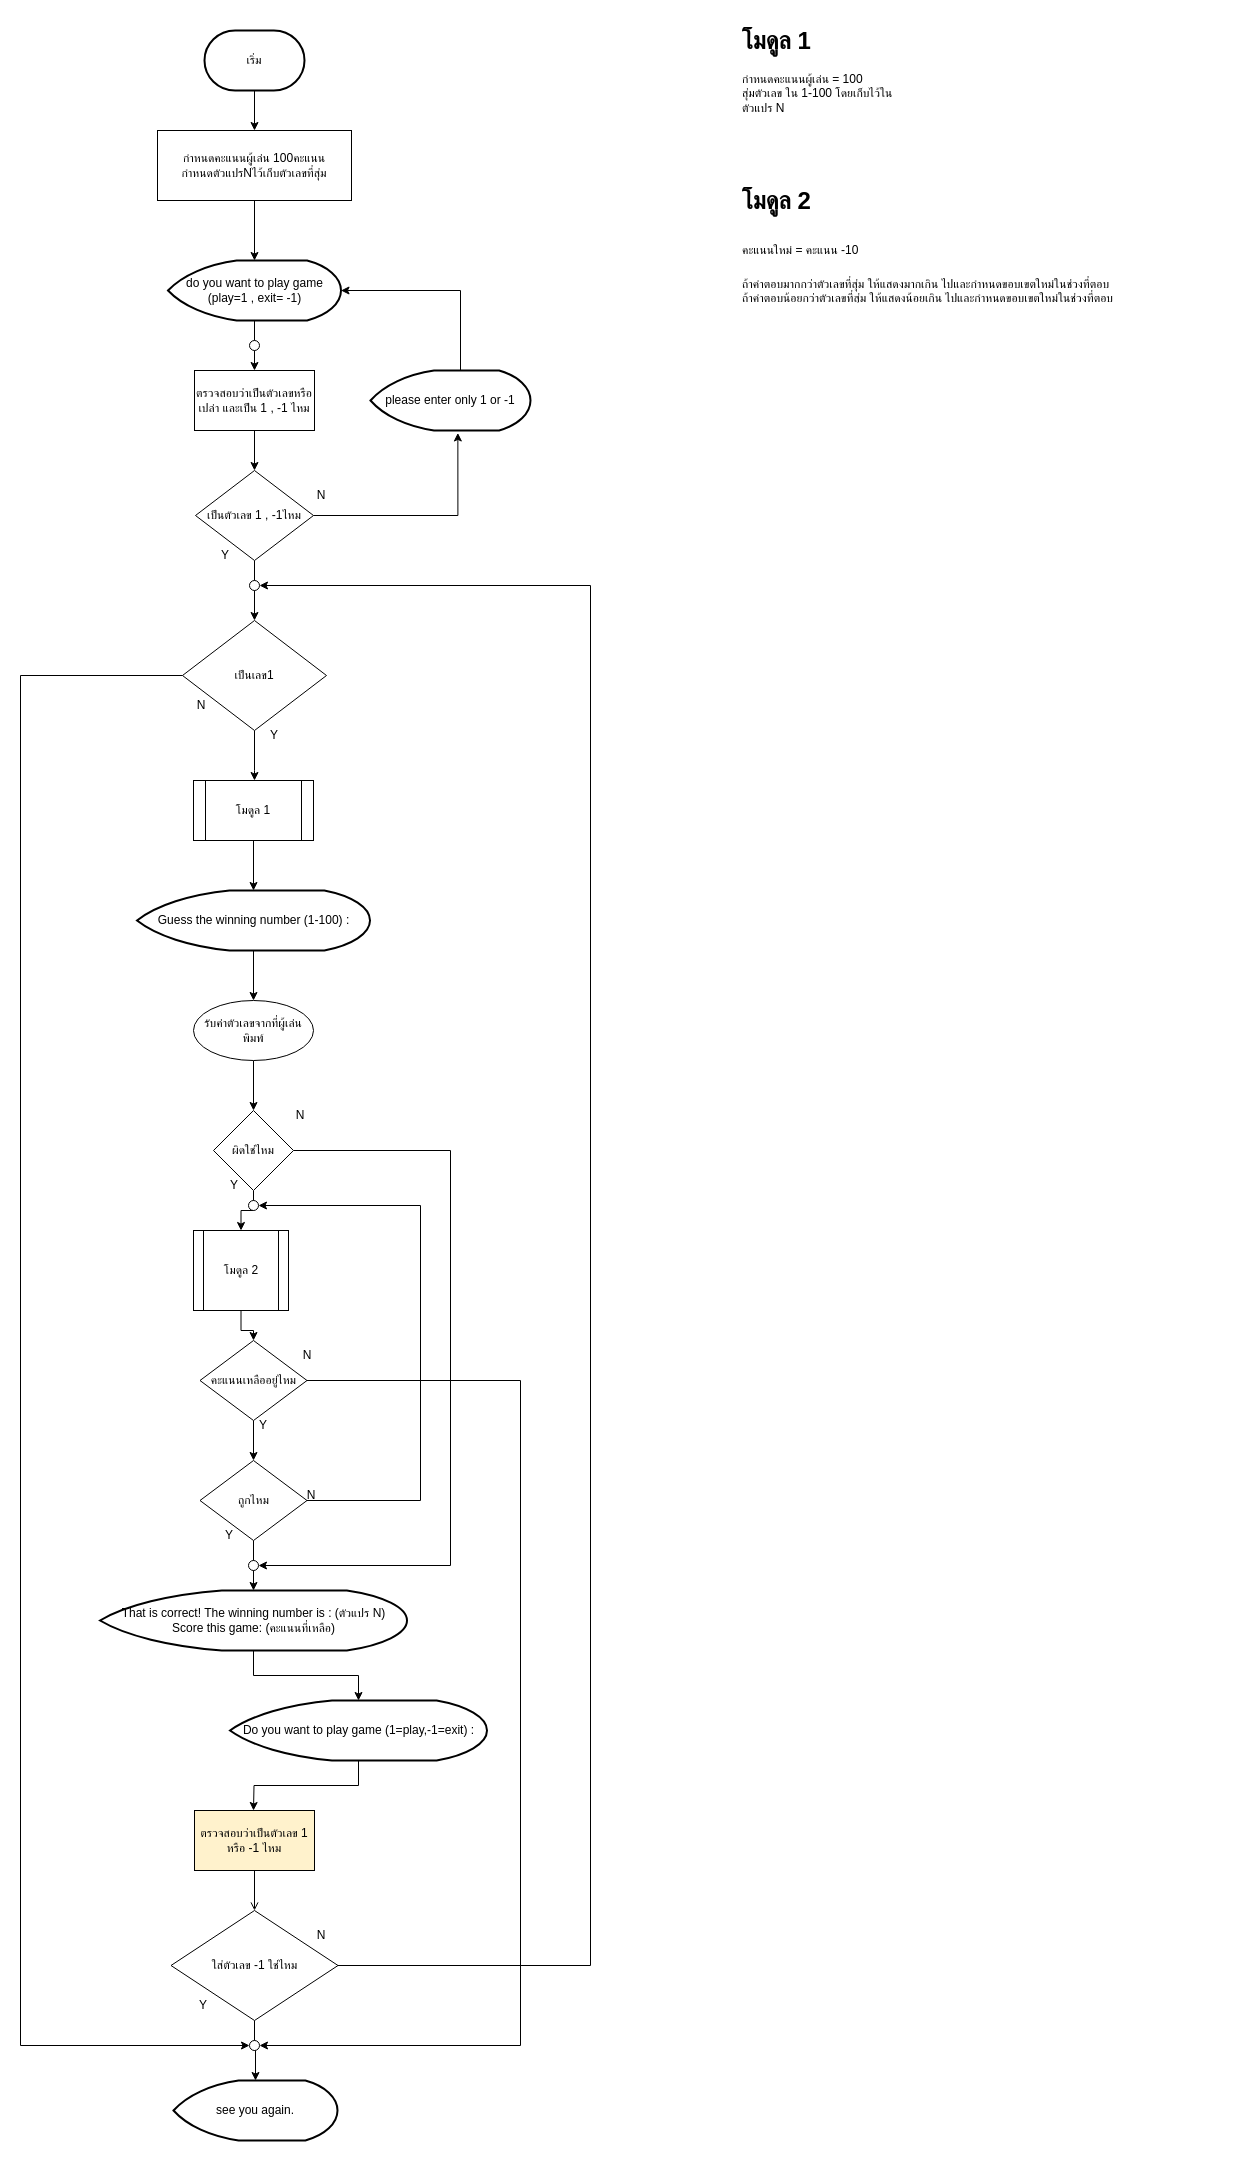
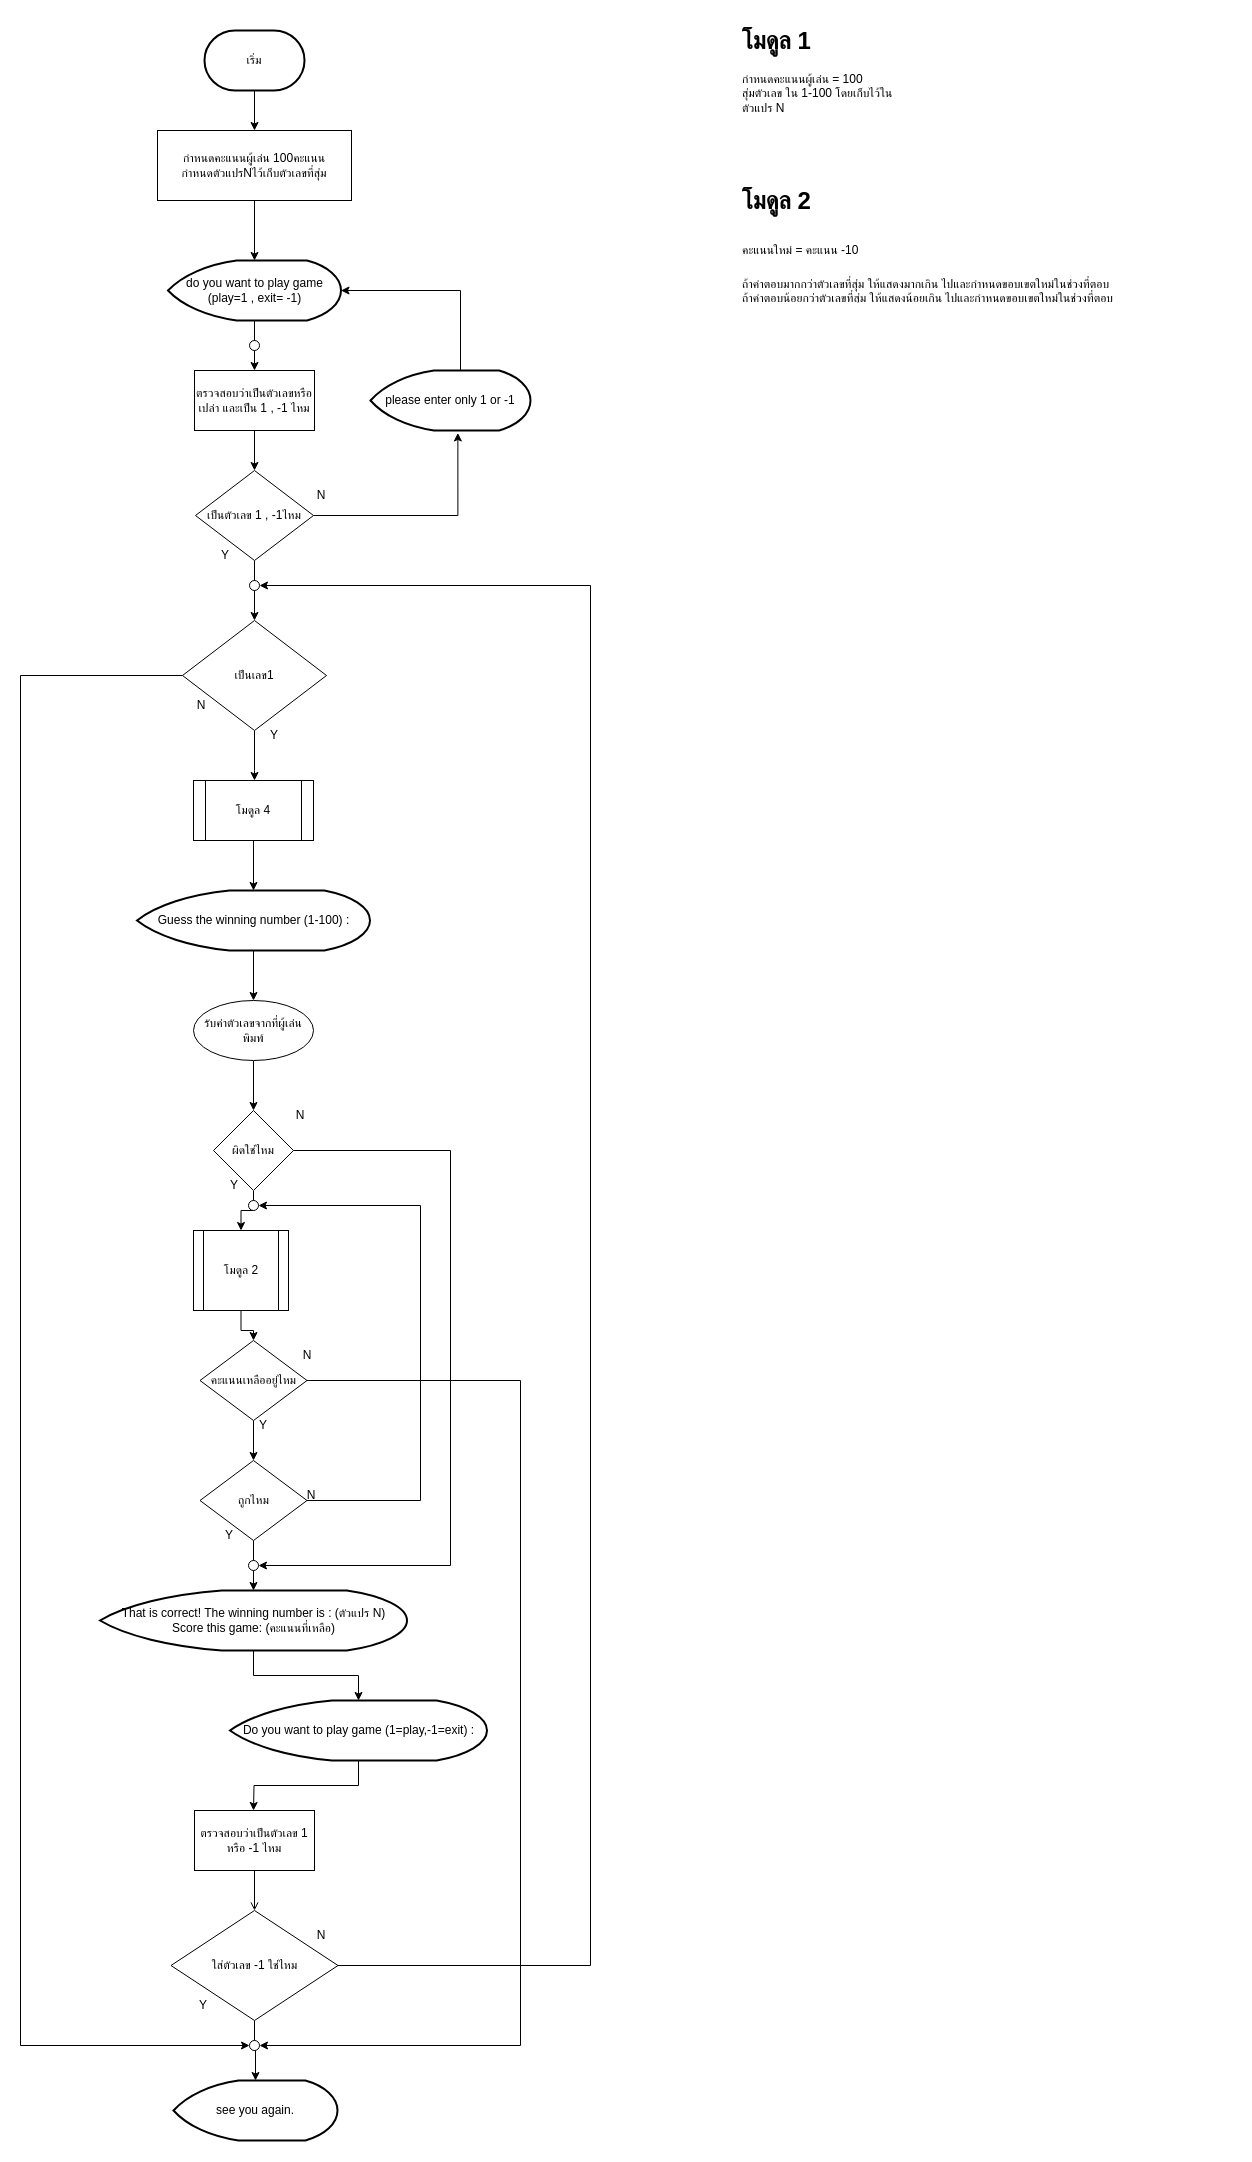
- <mxCell id="22" value="โมดูล 1" style="shape=process;whiteSpace=wrap;html=1;backgroundOutline=1;" vertex="1" parent="1"><mxGeometry x="193" y="780" width="120" height="60" as="geometry" /></mxCell>
+ <mxCell id="22" value="โมดูล 4" style="shape=process;whiteSpace=wrap;html=1;backgroundOutline=1;" vertex="1" parent="1"><mxGeometry x="193" y="780" width="120" height="60" as="geometry" /></mxCell>
- <mxCell id="53" value="ตรวจสอบว่าเป็นตัวเลข 1 หรือ -1 ไหม" style="rounded=0;whiteSpace=wrap;html=1;fillColor=#fff2cc;" vertex="1" parent="1"><mxGeometry x="194" y="1810" width="120" height="60" as="geometry" /></mxCell>
+ <mxCell id="53" value="ตรวจสอบว่าเป็นตัวเลข 1 หรือ -1 ไหม" style="rounded=0;whiteSpace=wrap;html=1;" vertex="1" parent="1"><mxGeometry x="194" y="1810" width="120" height="60" as="geometry" /></mxCell>
